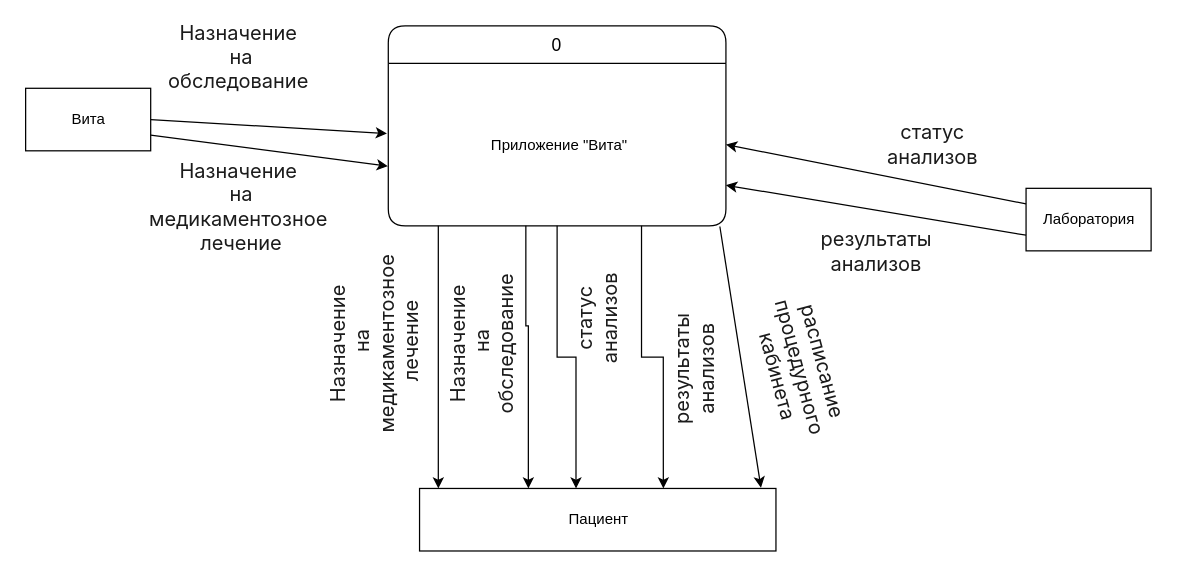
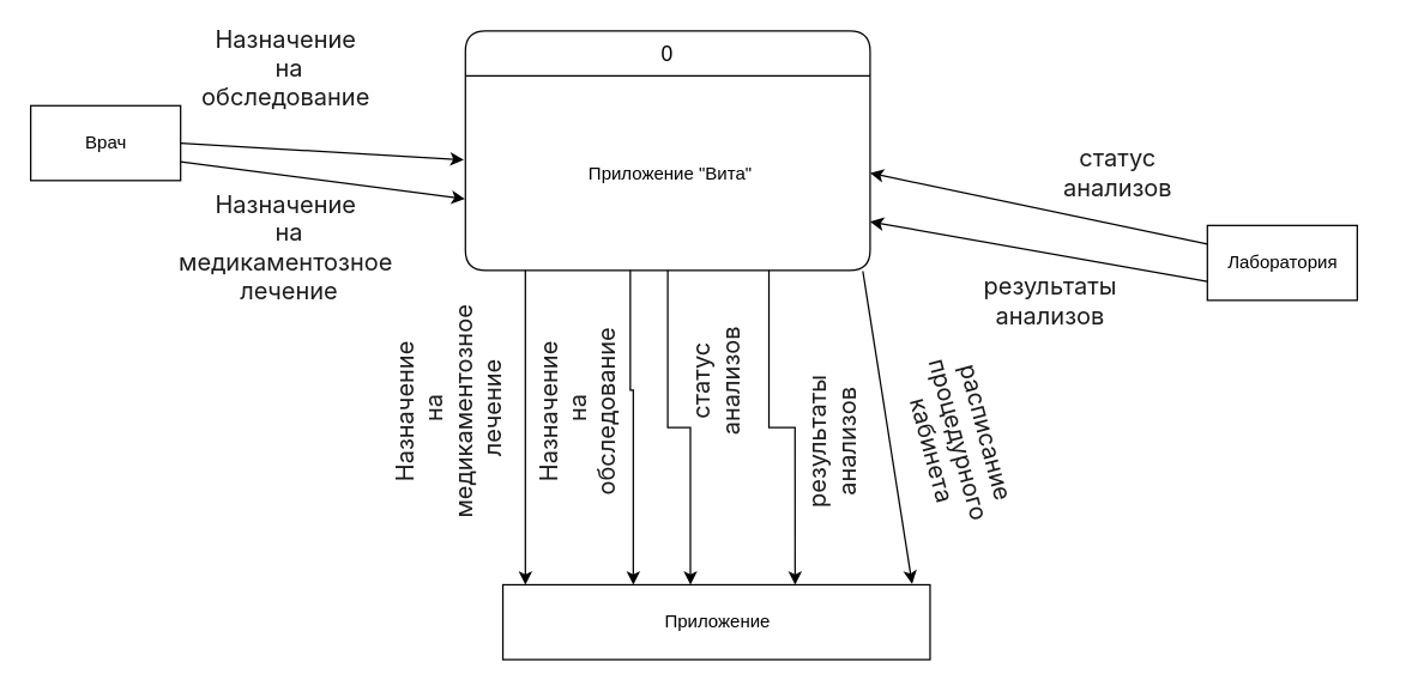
- <mxCell id="2" value="Вита" style="html=1;dashed=0;whitespace=wrap;" vertex="1" parent="1"><mxGeometry x="20" y="70" width="100" height="50" as="geometry" /></mxCell>
+ <mxCell id="2" value="Врач" style="html=1;dashed=0;whitespace=wrap;" vertex="1" parent="1"><mxGeometry x="20" y="70" width="100" height="50" as="geometry" /></mxCell>
- <mxCell id="3" value="Лаборатория" style="html=1;dashed=0;whitespace=wrap;" vertex="1" parent="1"><mxGeometry x="820" y="150" width="100" height="50" as="geometry" /></mxCell>
+ <mxCell id="3" value="Лаборатория" style="html=1;dashed=0;whitespace=wrap;" vertex="1" parent="1"><mxGeometry x="805" y="150" width="100" height="50" as="geometry" /></mxCell>
- <mxCell id="4" value="Пациент" style="html=1;dashed=0;whitespace=wrap;" vertex="1" parent="1"><mxGeometry x="335" y="390" width="285" height="50" as="geometry" /></mxCell>
+ <mxCell id="4" value="Приложение" style="html=1;dashed=0;whitespace=wrap;" vertex="1" parent="1"><mxGeometry x="335" y="390" width="285" height="50" as="geometry" /></mxCell>
